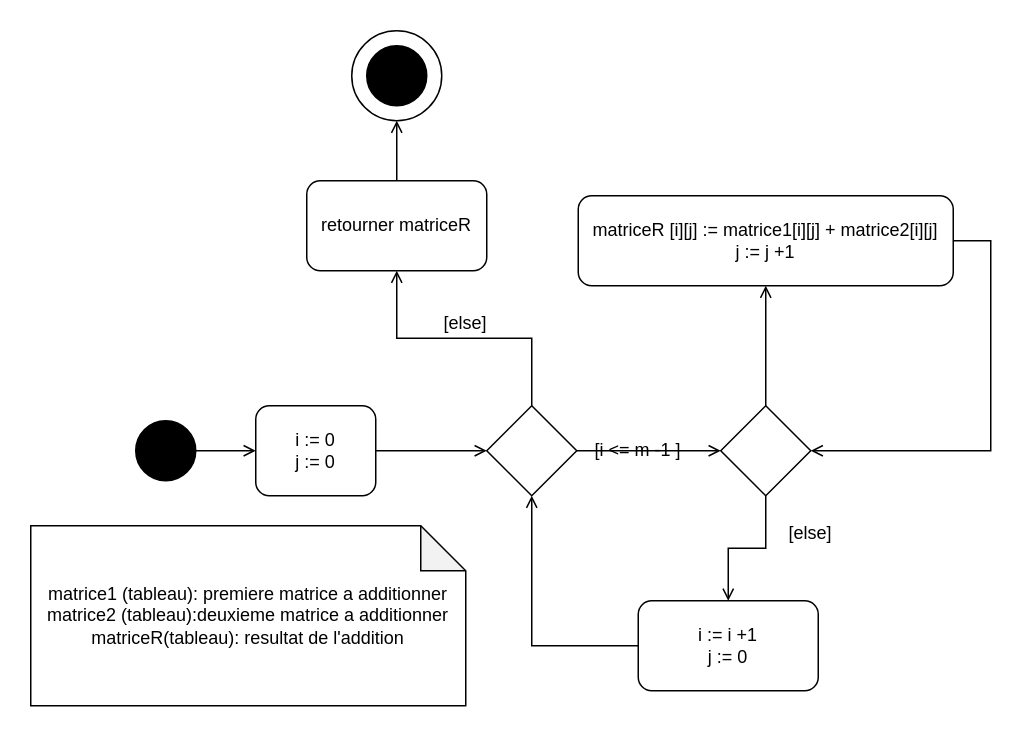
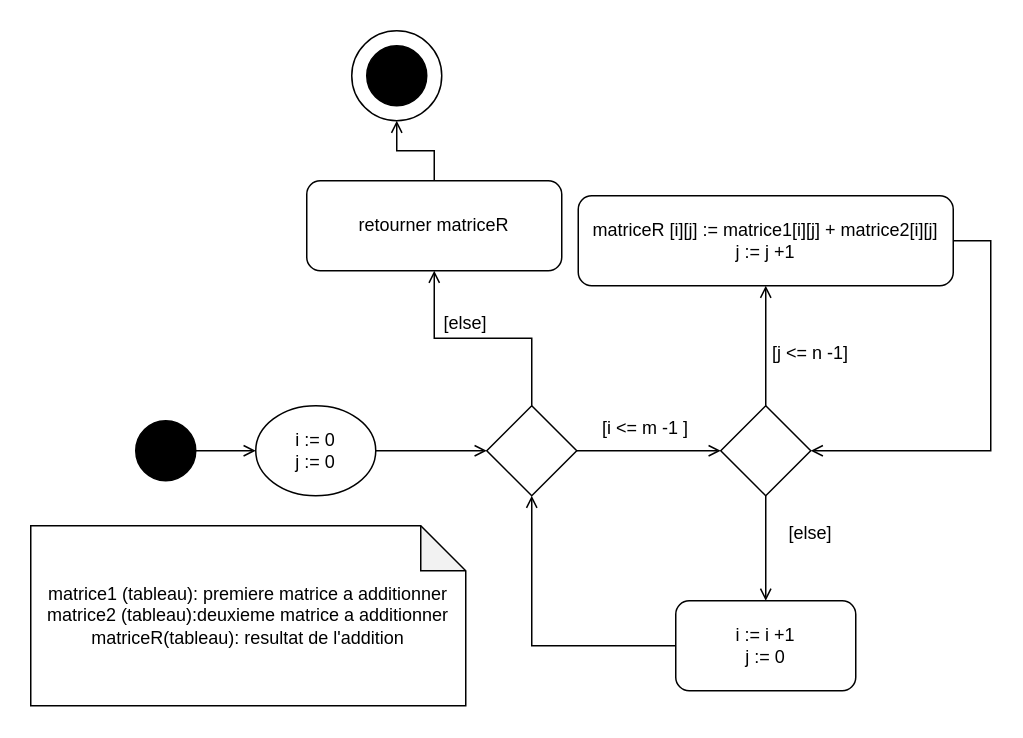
- <mxCell id="21" value="retourner matriceR" style="rounded=1;whiteSpace=wrap;html=1;" parent="1" vertex="1"><mxGeometry x="204" y="120" width="120" height="60" as="geometry" /></mxCell>
+ <mxCell id="21" value="retourner matriceR" style="rounded=1;whiteSpace=wrap;html=1;" parent="1" vertex="1"><mxGeometry x="204" y="120" width="170" height="60" as="geometry" /></mxCell>
+ <mxCell id="16" value="[j &amp;lt;= n -1]" style="text;html=1;strokeColor=none;fillColor=none;align=center;verticalAlign=middle;whiteSpace=wrap;rounded=0;" parent="1" vertex="1"><mxGeometry x="510" y="220" width="60" height="30" as="geometry" /></mxCell>
- <mxCell id="5" value="i := 0&lt;br&gt;j := 0" style="rounded=1;whiteSpace=wrap;html=1;fillColor=#FFFFFF;" parent="1" vertex="1"><mxGeometry x="170" y="270" width="80" height="60" as="geometry" /></mxCell>
+ <mxCell id="5" value="i := 0&lt;br&gt;j := 0" style="ellipse;whiteSpace=wrap;html=1;fillColor=#FFFFFF;" parent="1" vertex="1"><mxGeometry x="170" y="270" width="80" height="60" as="geometry" /></mxCell>
- <mxCell id="10" value="[i &amp;lt;= m -1 ]" style="text;html=1;strokeColor=none;fillColor=none;align=center;verticalAlign=middle;whiteSpace=wrap;rounded=0;" parent="1" vertex="1"><mxGeometry x="395" y="285" width="60" height="30" as="geometry" /></mxCell>
+ <mxCell id="10" value="[i &amp;lt;= m -1 ]" style="text;html=1;strokeColor=none;fillColor=none;align=center;verticalAlign=middle;whiteSpace=wrap;rounded=0;" parent="1" vertex="1"><mxGeometry x="400" y="270" width="60" height="30" as="geometry" /></mxCell>
- <mxCell id="18" value="i := i +1&lt;br&gt;j := 0" style="rounded=1;whiteSpace=wrap;html=1;" parent="1" vertex="1"><mxGeometry x="425" y="400" width="120" height="60" as="geometry" /></mxCell>
+ <mxCell id="18" value="i := i +1&lt;br&gt;j := 0" style="rounded=1;whiteSpace=wrap;html=1;" parent="1" vertex="1"><mxGeometry x="450" y="400" width="120" height="60" as="geometry" /></mxCell>
